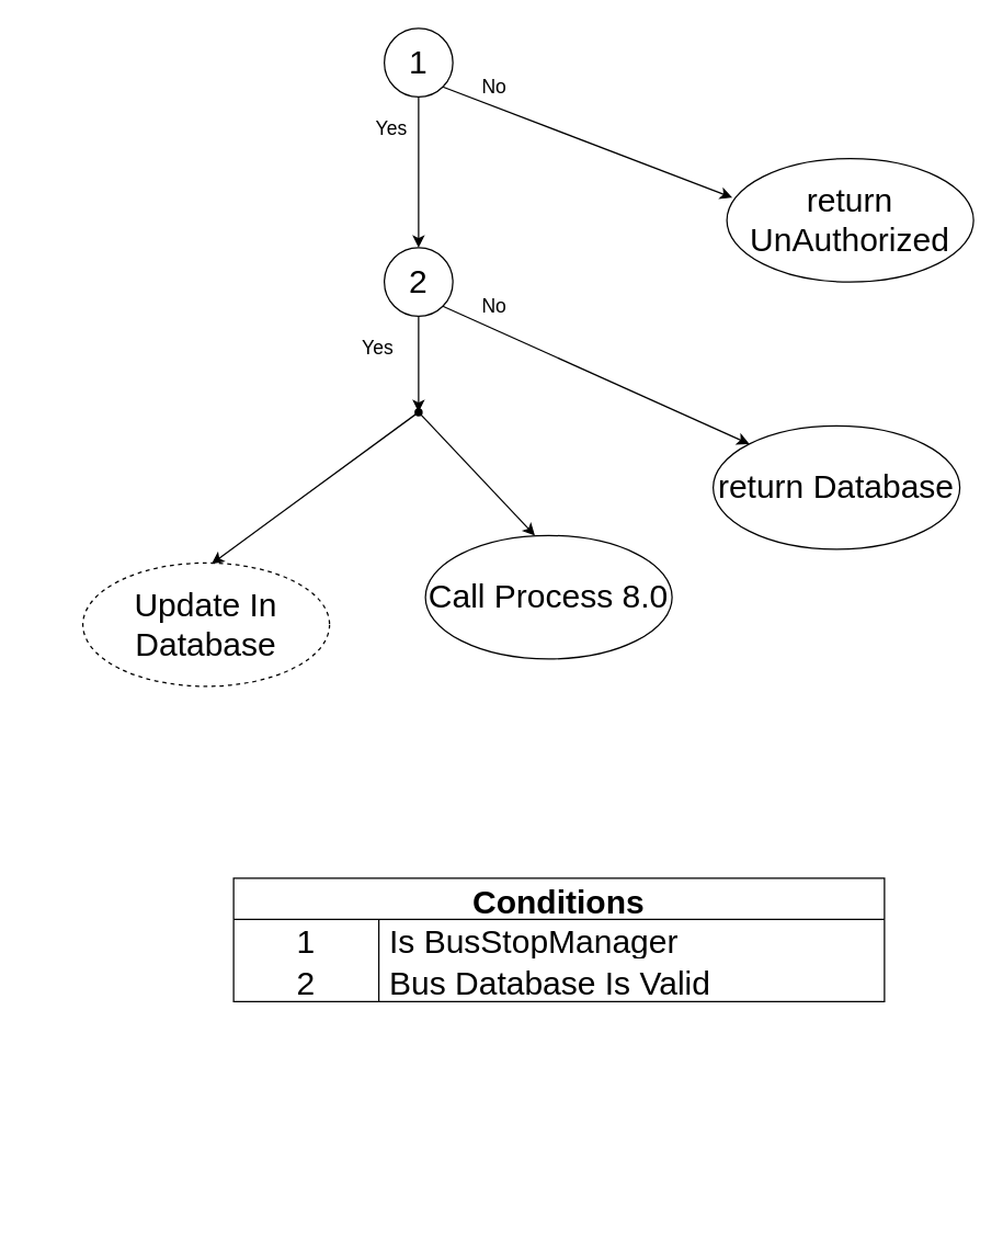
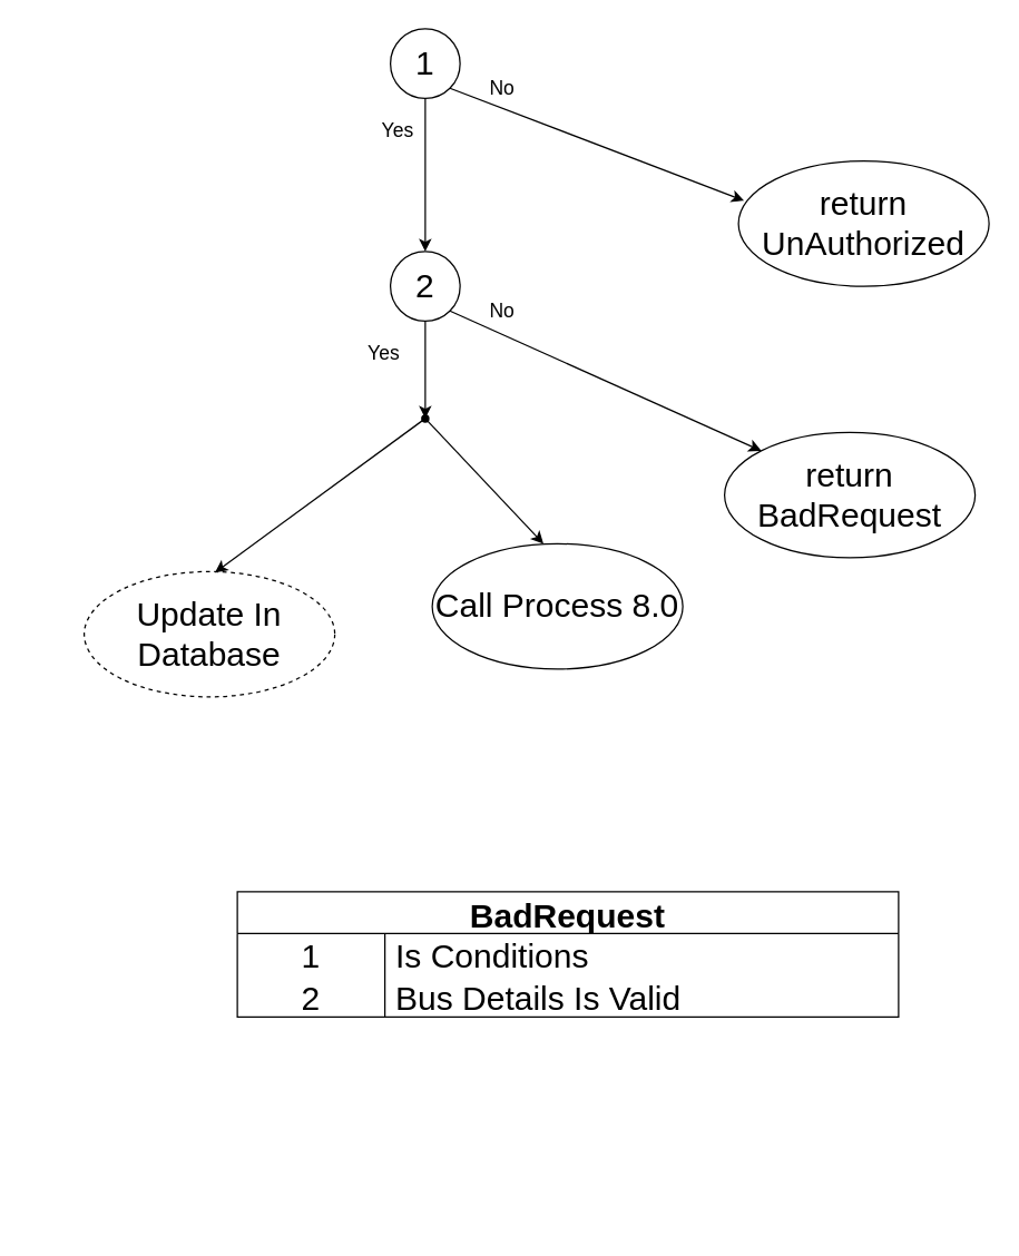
- <mxCell id="15" value="return Database" style="ellipse;whiteSpace=wrap;html=1;fontSize=24;" vertex="1" parent="1"><mxGeometry x="520" y="310" width="180" height="90" as="geometry" /></mxCell>
+ <mxCell id="15" value="return BadRequest" style="ellipse;whiteSpace=wrap;html=1;fontSize=24;" vertex="1" parent="1"><mxGeometry x="520" y="310" width="180" height="90" as="geometry" /></mxCell>
- <mxCell id="2" value="Conditions" style="shape=table;startSize=30;container=1;collapsible=0;childLayout=tableLayout;fixedRows=1;rowLines=0;fontStyle=1;fontSize=24;" vertex="1" parent="1"><mxGeometry x="170" y="640" width="475" height="90" as="geometry" /></mxCell>
+ <mxCell id="2" value="BadRequest" style="shape=table;startSize=30;container=1;collapsible=0;childLayout=tableLayout;fixedRows=1;rowLines=0;fontStyle=1;fontSize=24;" vertex="1" parent="1"><mxGeometry x="170" y="640" width="475" height="90" as="geometry" /></mxCell>
- <mxCell id="5" value="Is BusStopManager" style="shape=partialRectangle;html=1;whiteSpace=wrap;connectable=0;fillColor=none;top=0;left=0;bottom=0;right=0;align=left;spacingLeft=6;overflow=hidden;fontSize=24;" vertex="1" parent="3"><mxGeometry x="106" width="369" height="30" as="geometry"><mxRectangle width="369" height="30" as="alternateBounds" /></mxGeometry></mxCell>
+ <mxCell id="5" value="Is Conditions" style="shape=partialRectangle;html=1;whiteSpace=wrap;connectable=0;fillColor=none;top=0;left=0;bottom=0;right=0;align=left;spacingLeft=6;overflow=hidden;fontSize=24;" vertex="1" parent="3"><mxGeometry x="106" width="369" height="30" as="geometry"><mxRectangle width="369" height="30" as="alternateBounds" /></mxGeometry></mxCell>
- <mxCell id="8" value="Bus Database Is Valid" style="shape=partialRectangle;html=1;whiteSpace=wrap;connectable=0;fillColor=none;top=0;left=0;bottom=0;right=0;align=left;spacingLeft=6;overflow=hidden;fontSize=24;" vertex="1" parent="6"><mxGeometry x="106" width="369" height="30" as="geometry"><mxRectangle width="369" height="30" as="alternateBounds" /></mxGeometry></mxCell>
+ <mxCell id="8" value="Bus Details Is Valid" style="shape=partialRectangle;html=1;whiteSpace=wrap;connectable=0;fillColor=none;top=0;left=0;bottom=0;right=0;align=left;spacingLeft=6;overflow=hidden;fontSize=24;" vertex="1" parent="6"><mxGeometry x="106" width="369" height="30" as="geometry"><mxRectangle width="369" height="30" as="alternateBounds" /></mxGeometry></mxCell>
